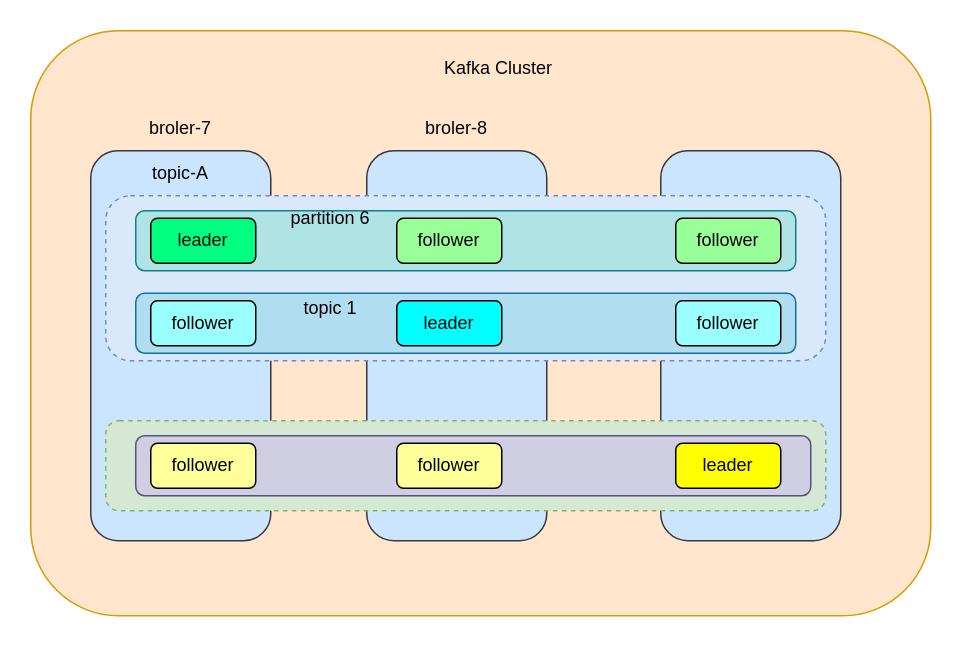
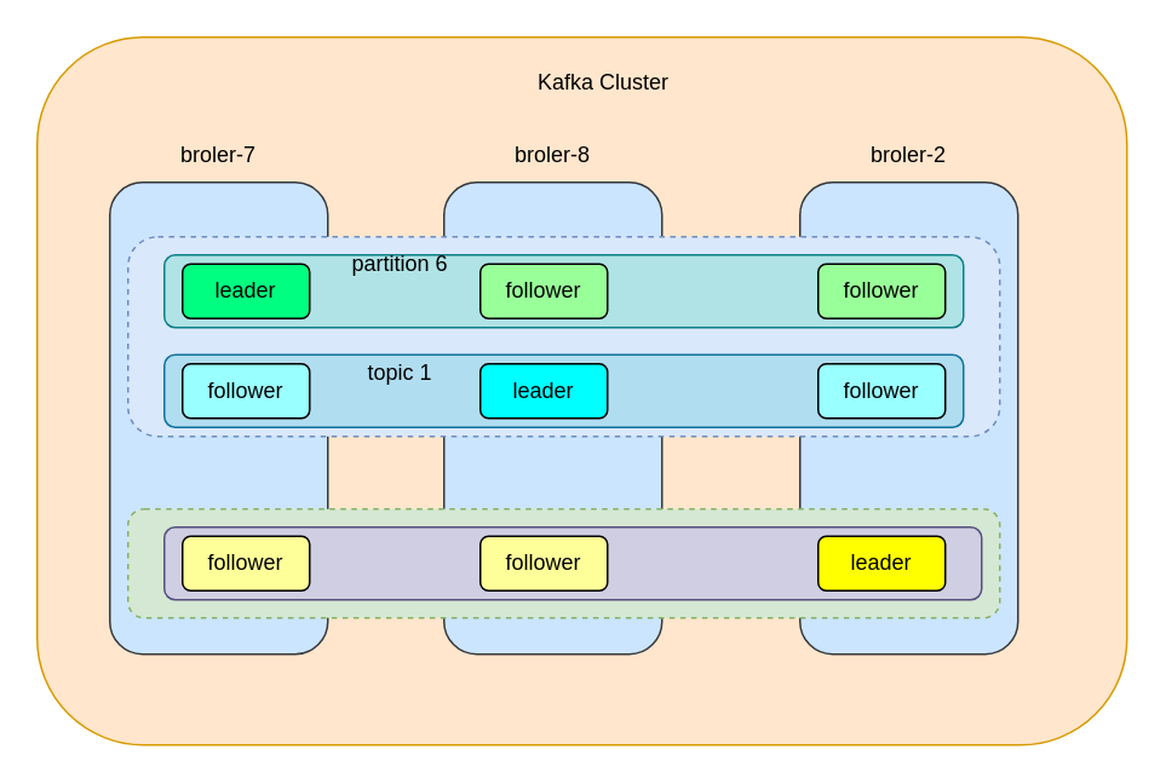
+ <mxCell id="9" value="broler-2" style="text;html=1;strokeColor=none;fillColor=none;align=center;verticalAlign=middle;whiteSpace=wrap;rounded=0;" vertex="1" parent="1"><mxGeometry x="470" y="70" width="60" height="30" as="geometry" /></mxCell>
- <mxCell id="12" value="topic-A" style="text;html=1;strokeColor=none;fillColor=none;align=center;verticalAlign=middle;whiteSpace=wrap;rounded=0;" vertex="1" parent="1"><mxGeometry x="90" y="100" width="60" height="30" as="geometry" /></mxCell>
